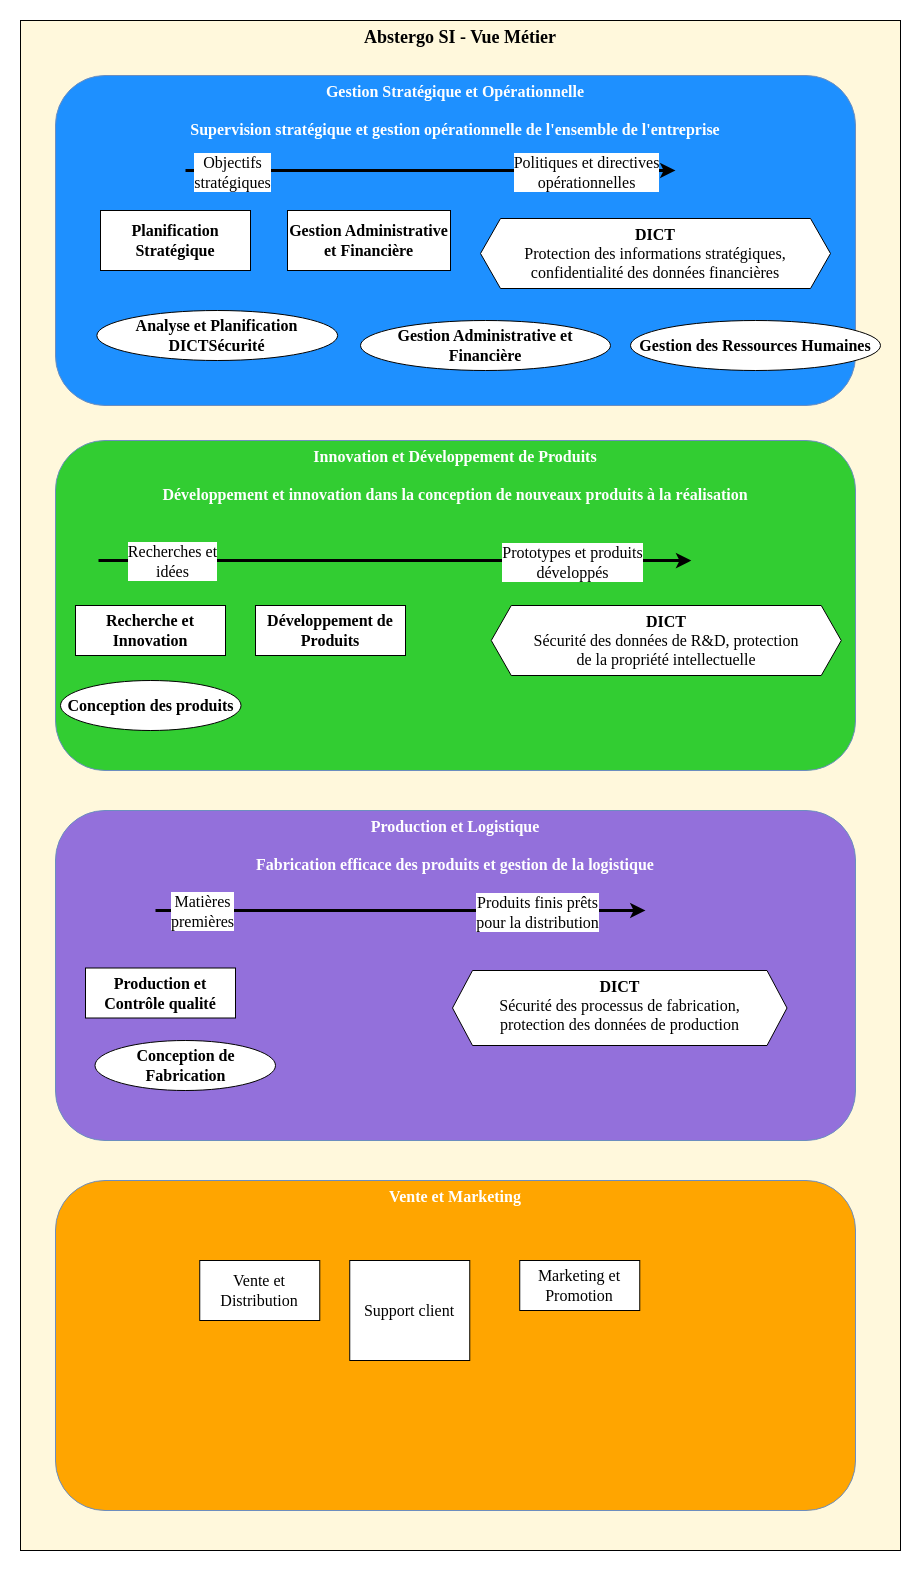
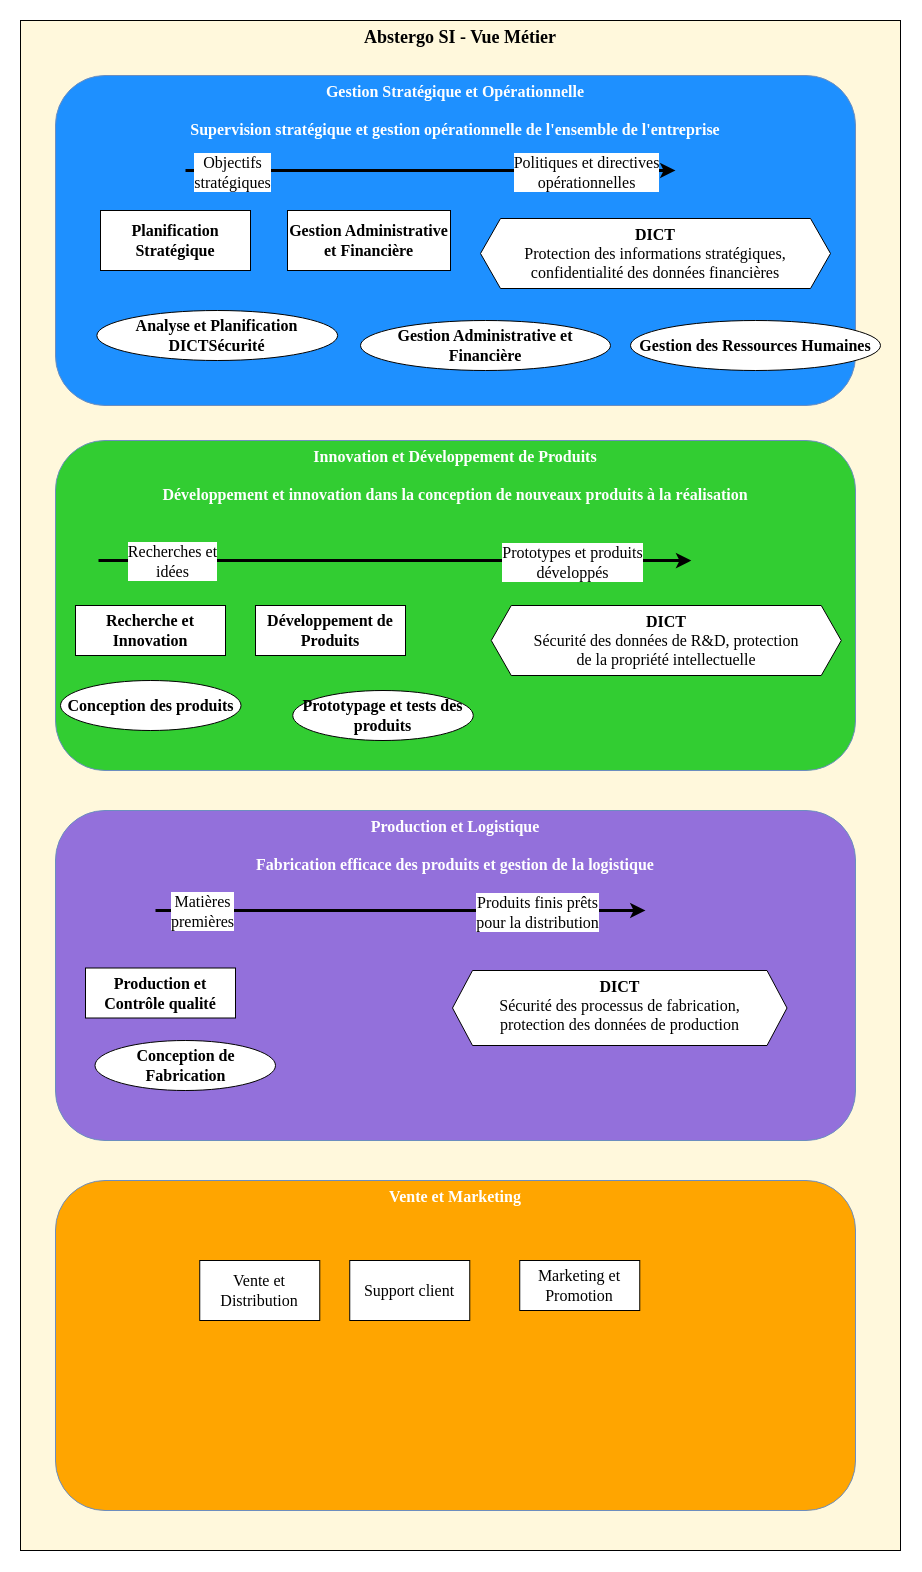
+ <mxCell id="19" value="&lt;b&gt;&lt;font style=&quot;font-size: 16px;&quot;&gt;&lt;span style=&quot;font-size: 16px;&quot;&gt;Prototypage et tests des produits&lt;/span&gt;&lt;/font&gt;&lt;/b&gt;" style="ellipse;whiteSpace=wrap;html=1;fontFamily=Verdana;fontSize=16;" vertex="1" parent="1"><mxGeometry x="292.25" y="690" width="180.5" height="50" as="geometry" /></mxCell>
- <mxCell id="14" value="Support client" style="rounded=0;whiteSpace=wrap;html=1;fontFamily=Verdana;fontSize=16;" vertex="1" parent="1"><mxGeometry x="349.25" y="1260" width="120" height="100" as="geometry" /></mxCell>
+ <mxCell id="14" value="Support client" style="rounded=0;whiteSpace=wrap;html=1;fontFamily=Verdana;fontSize=16;" vertex="1" parent="1"><mxGeometry x="349.25" y="1260" width="120" height="60" as="geometry" /></mxCell>
